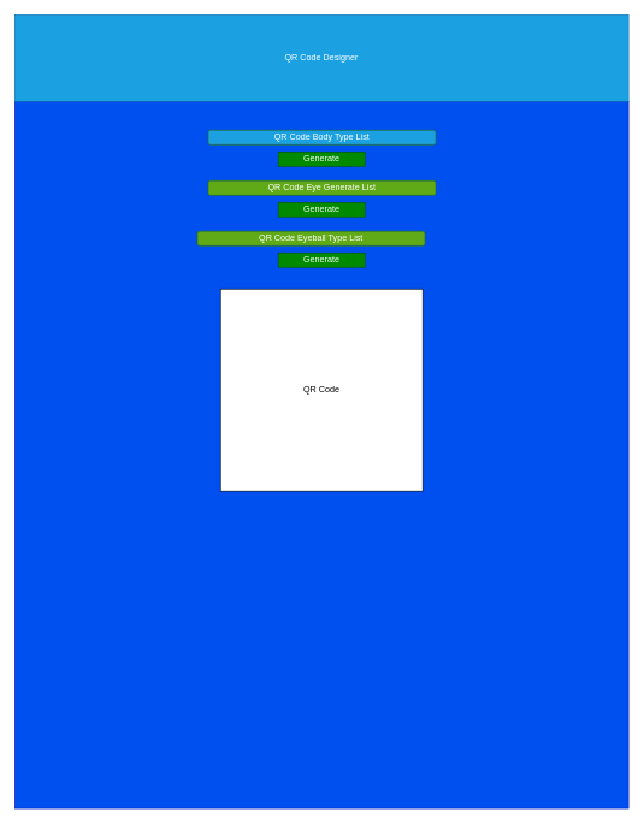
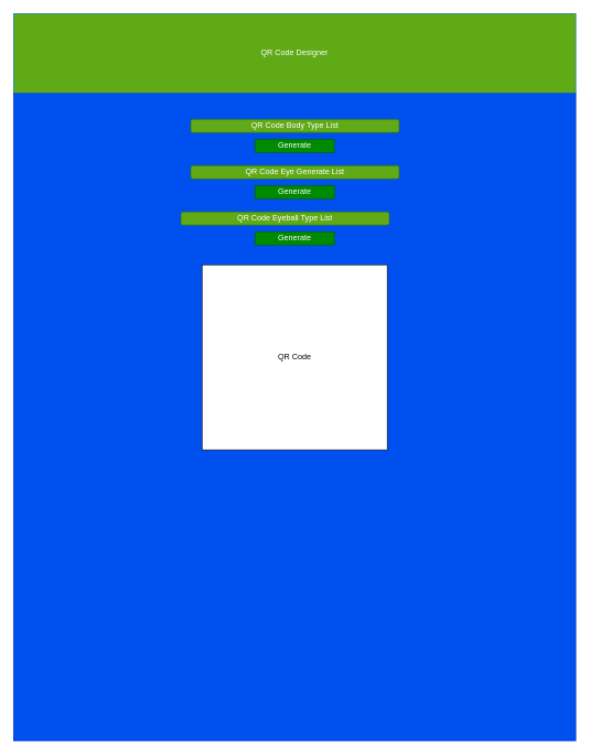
- <mxCell id="3" value="QR Code Designer" style="rounded=0;whiteSpace=wrap;html=1;fillColor=#1ba1e2;fontColor=#ffffff;strokeColor=#006EAF;" vertex="1" parent="1"><mxGeometry width="850" height="120" as="geometry" x="20" y="20" /></mxCell>
+ <mxCell id="3" value="QR Code Designer" style="rounded=0;whiteSpace=wrap;html=1;fillColor=#60a917;fontColor=#ffffff;strokeColor=#006EAF;" vertex="1" parent="1"><mxGeometry width="850" height="120" as="geometry" x="20" y="20" /></mxCell>
- <mxCell id="5" value="QR Code Body Type List" style="rounded=1;whiteSpace=wrap;html=1;fillColor=#1ba1e2;fontColor=#ffffff;strokeColor=#2D7600;" vertex="1" parent="1"><mxGeometry x="288" y="180" width="315" height="20" as="geometry" /></mxCell>
+ <mxCell id="5" value="QR Code Body Type List" style="rounded=1;whiteSpace=wrap;html=1;fillColor=#60a917;fontColor=#ffffff;strokeColor=#2D7600;" vertex="1" parent="1"><mxGeometry x="288" y="180" width="315" height="20" as="geometry" /></mxCell>
